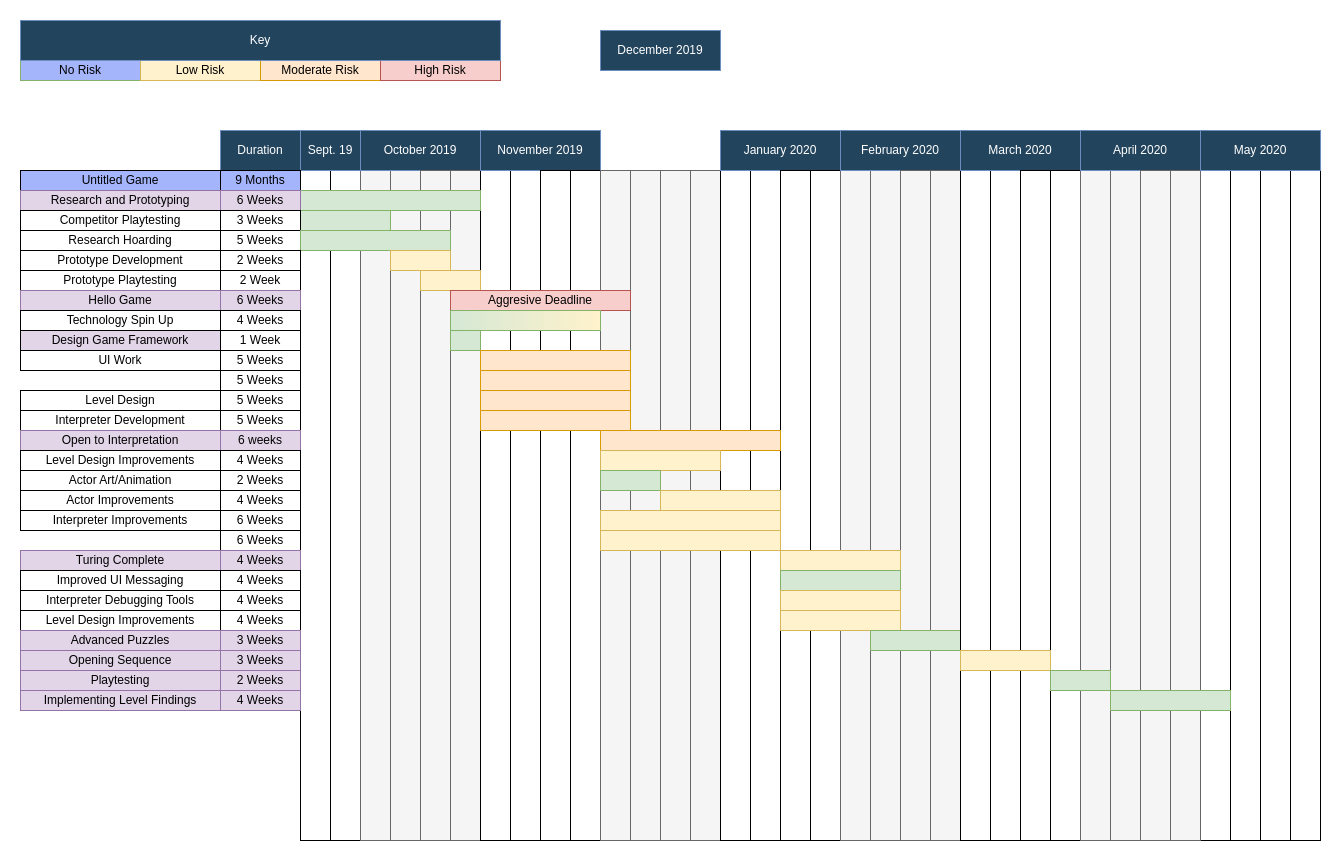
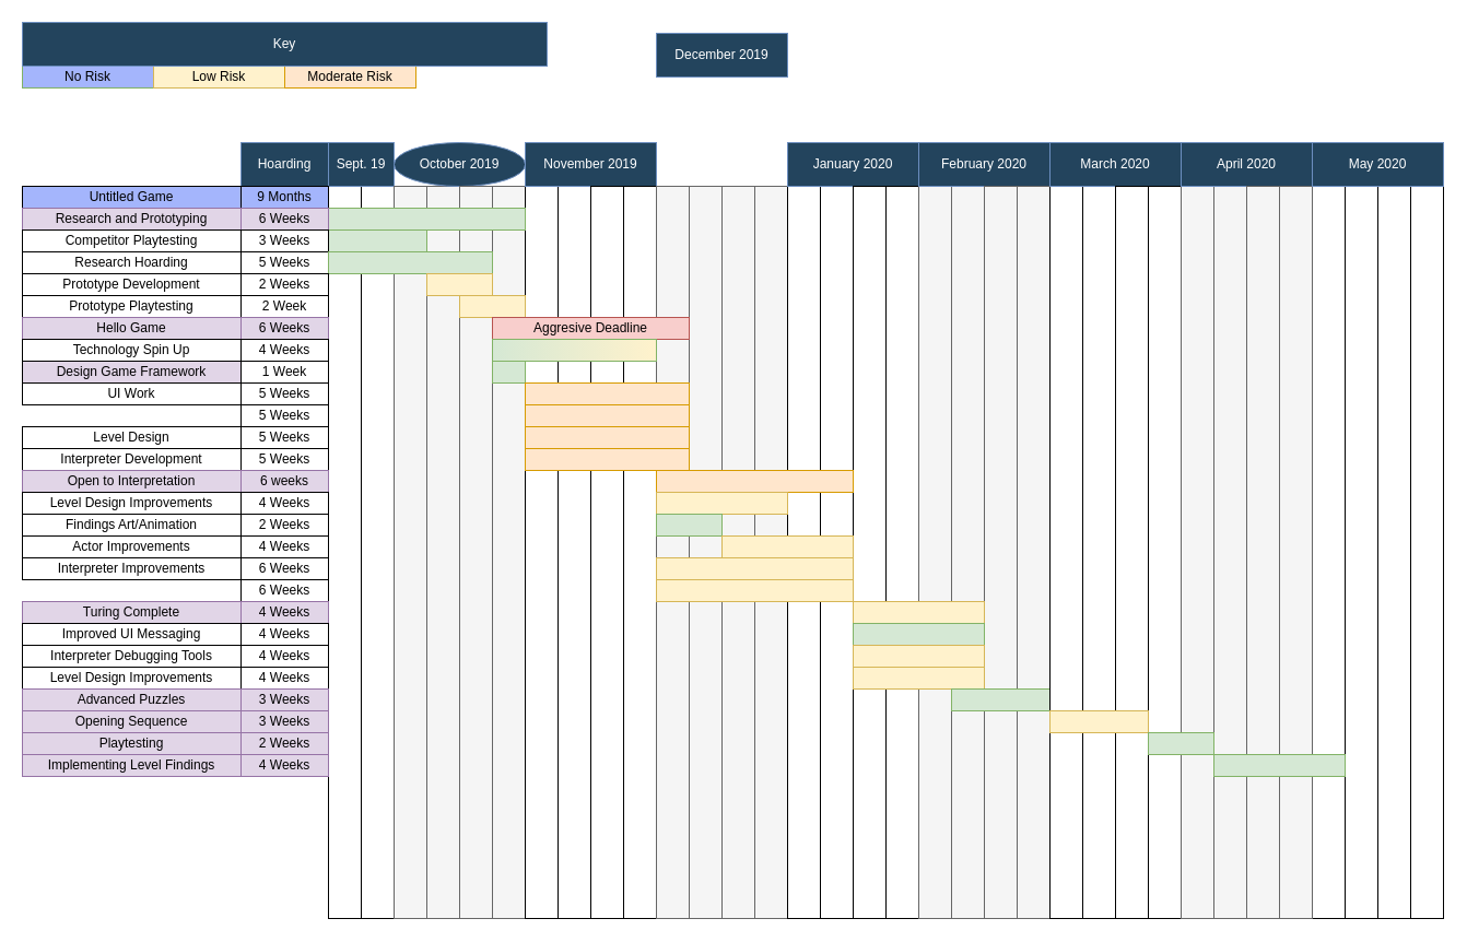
- <mxCell id="44" value="High Risk" style="rounded=0;whiteSpace=wrap;html=1;fillColor=#f8cecc;strokeColor=#b85450;" vertex="1" parent="1"><mxGeometry x="380" y="60" width="120" height="20" as="geometry" /></mxCell>
- <mxCell id="31" value="Duration" style="rounded=0;whiteSpace=wrap;html=1;fillColor=#23445D;strokeColor=#6c8ebf;fontColor=#FFF;" vertex="1" parent="1"><mxGeometry x="220" y="130" width="80" height="40" as="geometry" /></mxCell>
+ <mxCell id="31" value="Hoarding" style="rounded=0;whiteSpace=wrap;html=1;fillColor=#23445D;strokeColor=#6c8ebf;fontColor=#FFF;" vertex="1" parent="1"><mxGeometry x="220" y="130" width="80" height="40" as="geometry" /></mxCell>
- <mxCell id="20" value="October 2019" style="rounded=0;whiteSpace=wrap;html=1;fillColor=#23445D;strokeColor=#6c8ebf;fontColor=#FFF;" vertex="1" parent="1"><mxGeometry x="360" y="130" width="120" height="40" as="geometry" /></mxCell>
+ <mxCell id="20" value="October 2019" style="ellipse;whiteSpace=wrap;html=1;fillColor=#23445D;strokeColor=#6c8ebf;fontColor=#FFF;" vertex="1" parent="1"><mxGeometry x="360" y="130" width="120" height="40" as="geometry" /></mxCell>
- <mxCell id="84" value="Actor Art/Animation" style="rounded=0;whiteSpace=wrap;html=1;" vertex="1" parent="1"><mxGeometry x="20" y="470" width="200" height="20" as="geometry" /></mxCell>
+ <mxCell id="84" value="Findings Art/Animation" style="rounded=0;whiteSpace=wrap;html=1;" vertex="1" parent="1"><mxGeometry x="20" y="470" width="200" height="20" as="geometry" /></mxCell>
